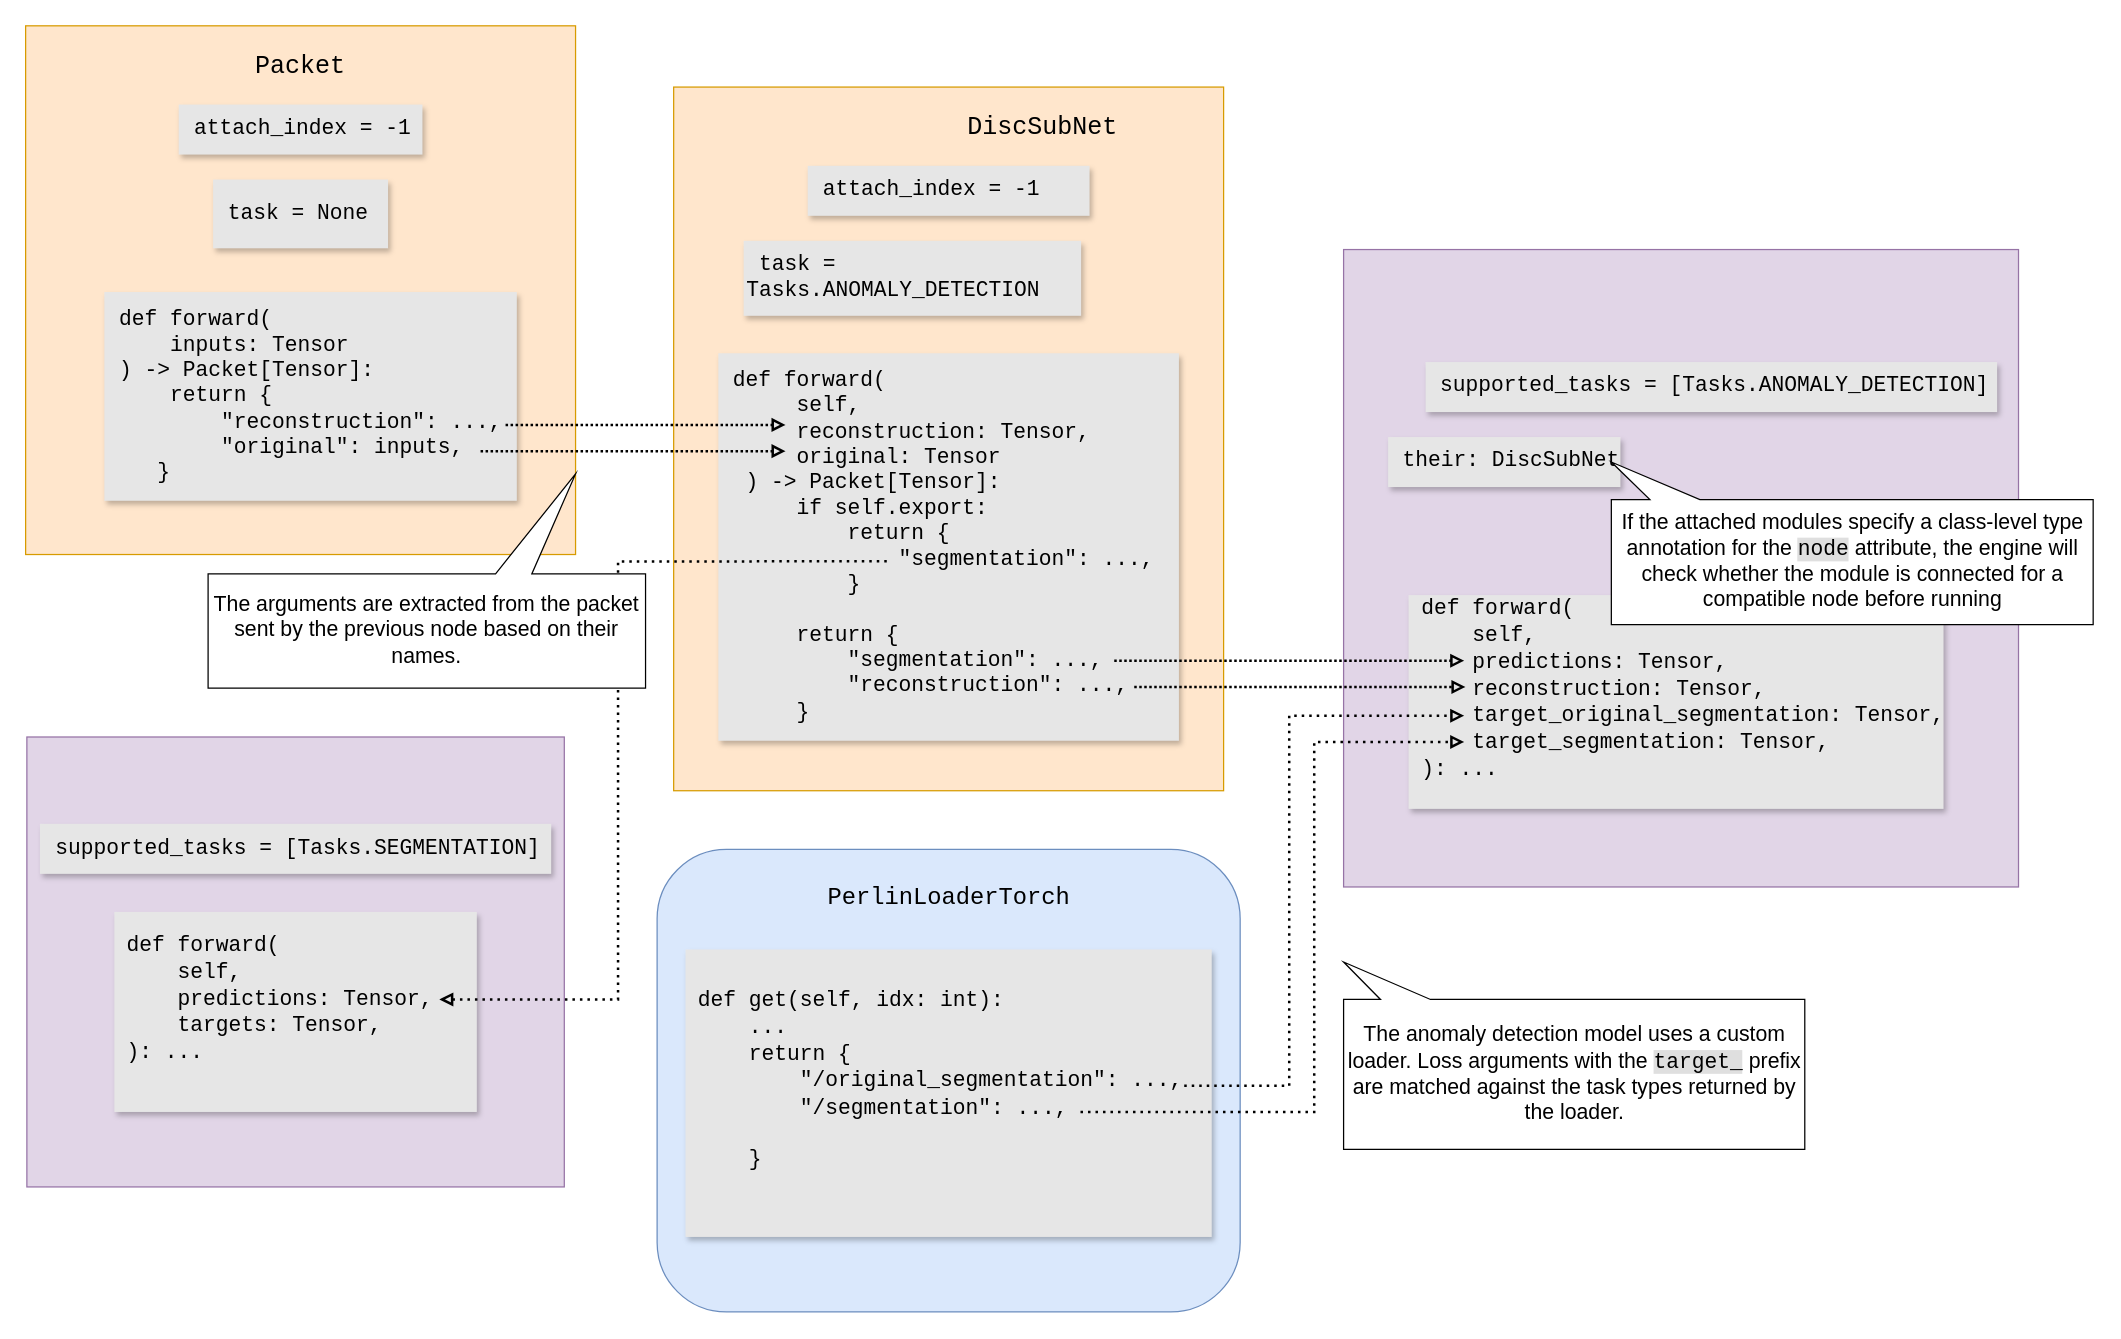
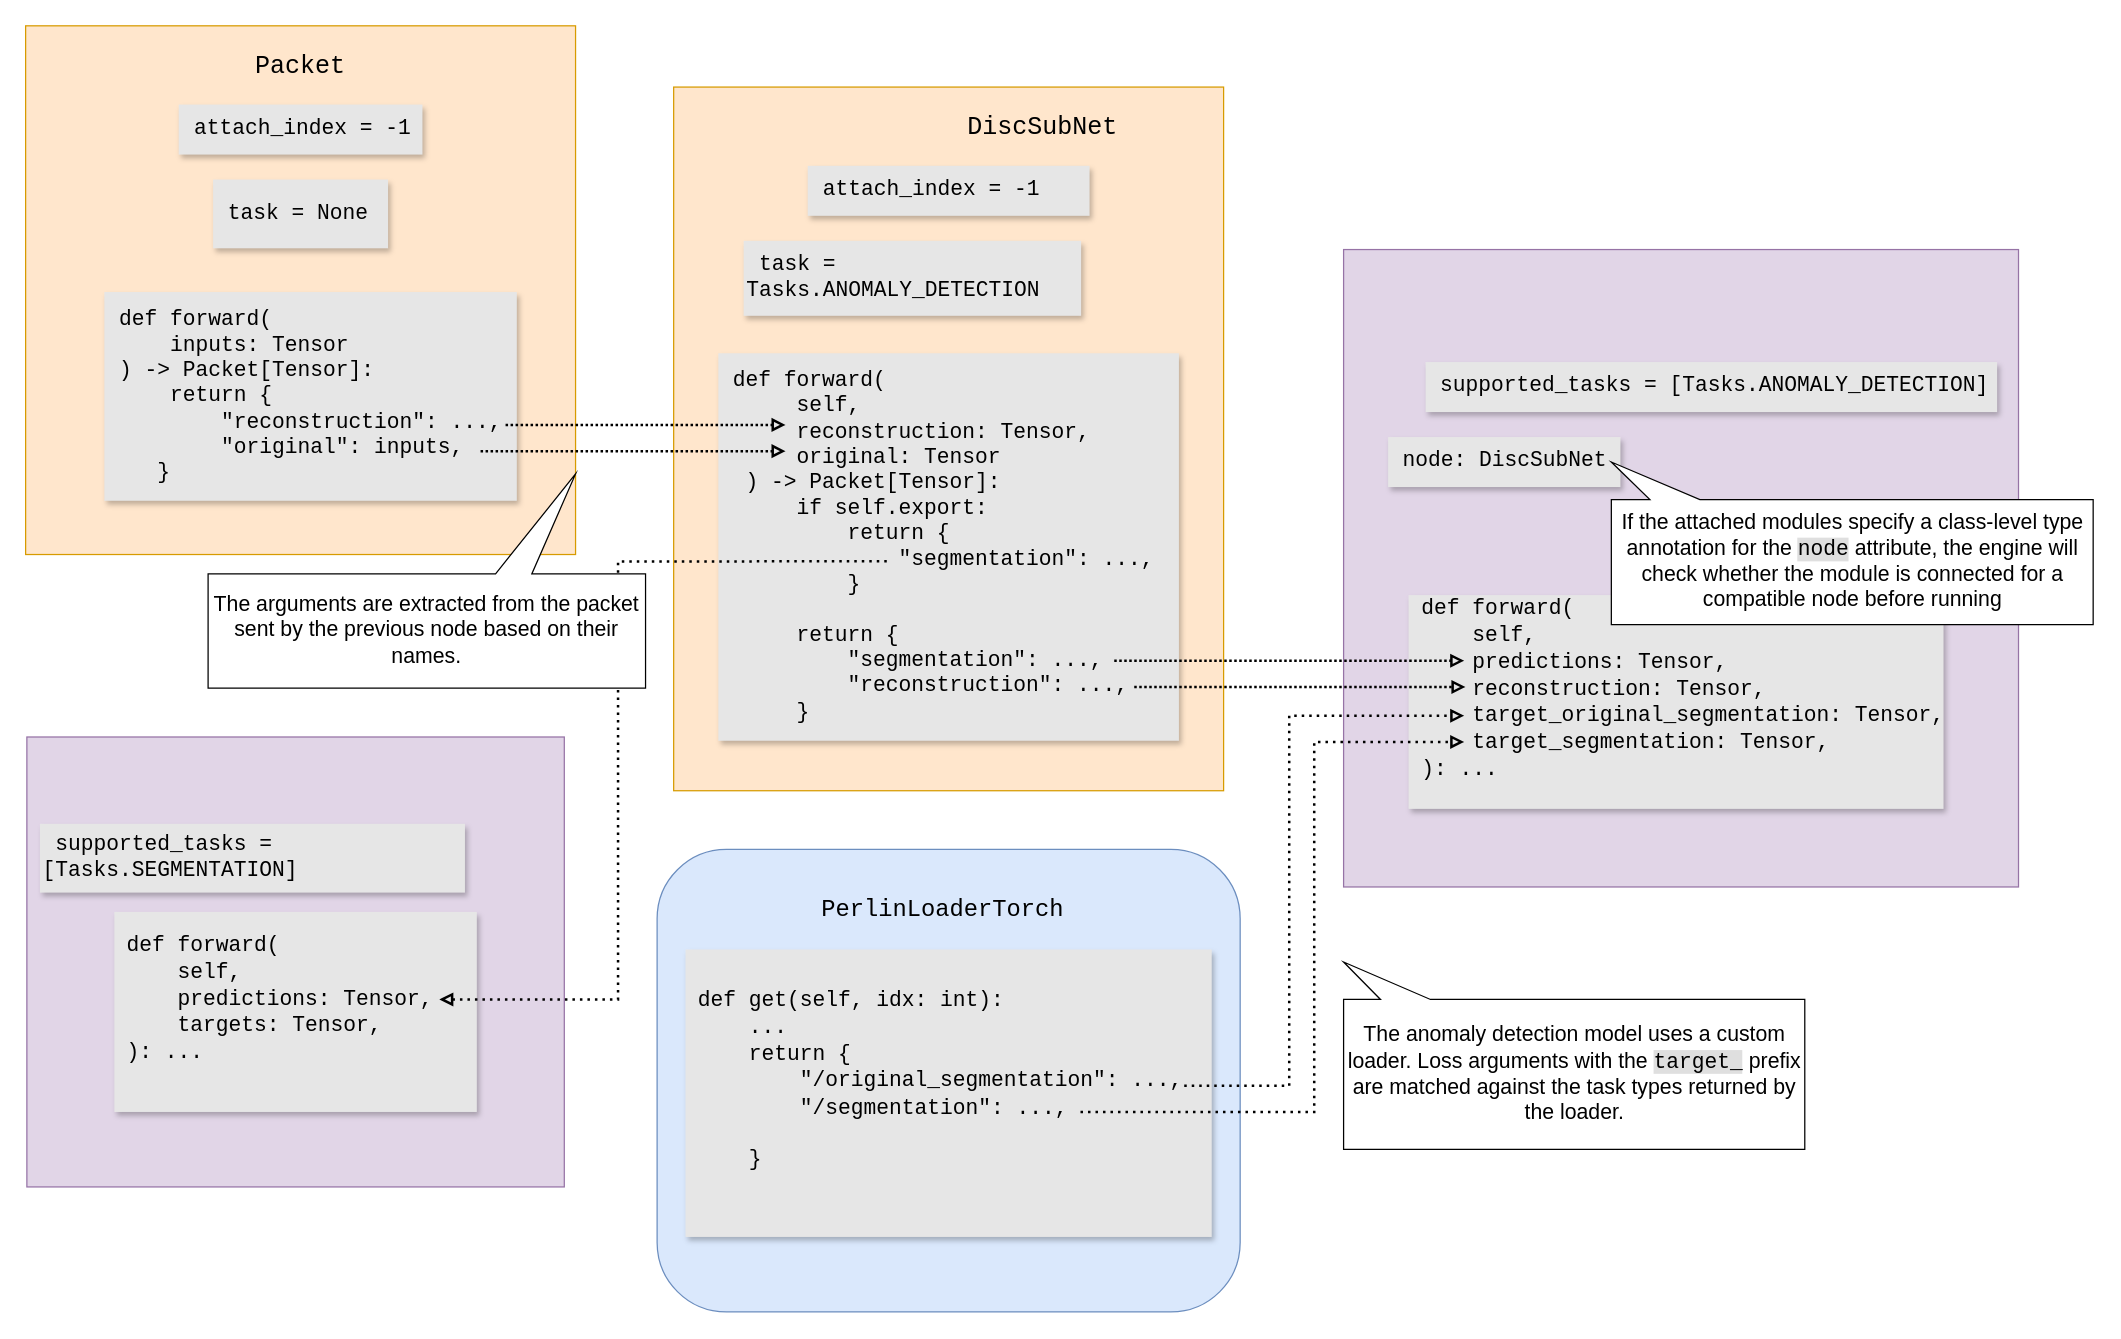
- <mxCell id="22" value="&amp;nbsp;their: DiscSubNet" style="text;html=1;align=left;verticalAlign=middle;whiteSpace=wrap;rounded=0;fontSize=17;fontFamily=Courier New;textShadow=0;fillColor=#E6E6E6;shadow=1;" vertex="1" parent="1"><mxGeometry x="1110.12" y="349" width="185.88" height="40" as="geometry" /></mxCell>
+ <mxCell id="22" value="&amp;nbsp;node: DiscSubNet" style="text;html=1;align=left;verticalAlign=middle;whiteSpace=wrap;rounded=0;fontSize=17;fontFamily=Courier New;textShadow=0;fillColor=#E6E6E6;shadow=1;" vertex="1" parent="1"><mxGeometry x="1110.12" y="349" width="185.88" height="40" as="geometry" /></mxCell>
- <mxCell id="4" value="&amp;nbsp;supported_tasks = [Tasks.SEGMENTATION]" style="text;html=1;align=left;verticalAlign=middle;whiteSpace=wrap;rounded=0;fontSize=17;fontFamily=Courier New;textShadow=0;fillColor=#E6E6E6;shadow=1;" vertex="1" parent="1"><mxGeometry x="31.5" y="658.5" width="409" height="40" as="geometry" /></mxCell>
+ <mxCell id="4" value="&amp;nbsp;supported_tasks = [Tasks.SEGMENTATION]" style="text;html=1;align=left;verticalAlign=middle;whiteSpace=wrap;rounded=0;fontSize=17;fontFamily=Courier New;textShadow=0;fillColor=#E6E6E6;shadow=1;" vertex="1" parent="1"><mxGeometry x="31.5" y="658.5" width="340" height="55" as="geometry" /></mxCell>
- <mxCell id="28" value="&lt;font face=&quot;Courier New&quot; style=&quot;font-size: 19px;&quot;&gt;PerlinLoaderTorch&lt;/font&gt;" style="text;html=1;align=center;verticalAlign=middle;whiteSpace=wrap;rounded=0;" vertex="1" parent="1"><mxGeometry x="616.5" y="703" width="284" height="30" as="geometry" /></mxCell>
+ <mxCell id="28" value="&lt;font face=&quot;Courier New&quot; style=&quot;font-size: 19px;&quot;&gt;PerlinLoaderTorch&lt;/font&gt;" style="text;html=1;align=center;verticalAlign=middle;whiteSpace=wrap;rounded=0;" vertex="1" parent="1"><mxGeometry x="611.5" y="713" width="284" height="30" as="geometry" /></mxCell>
